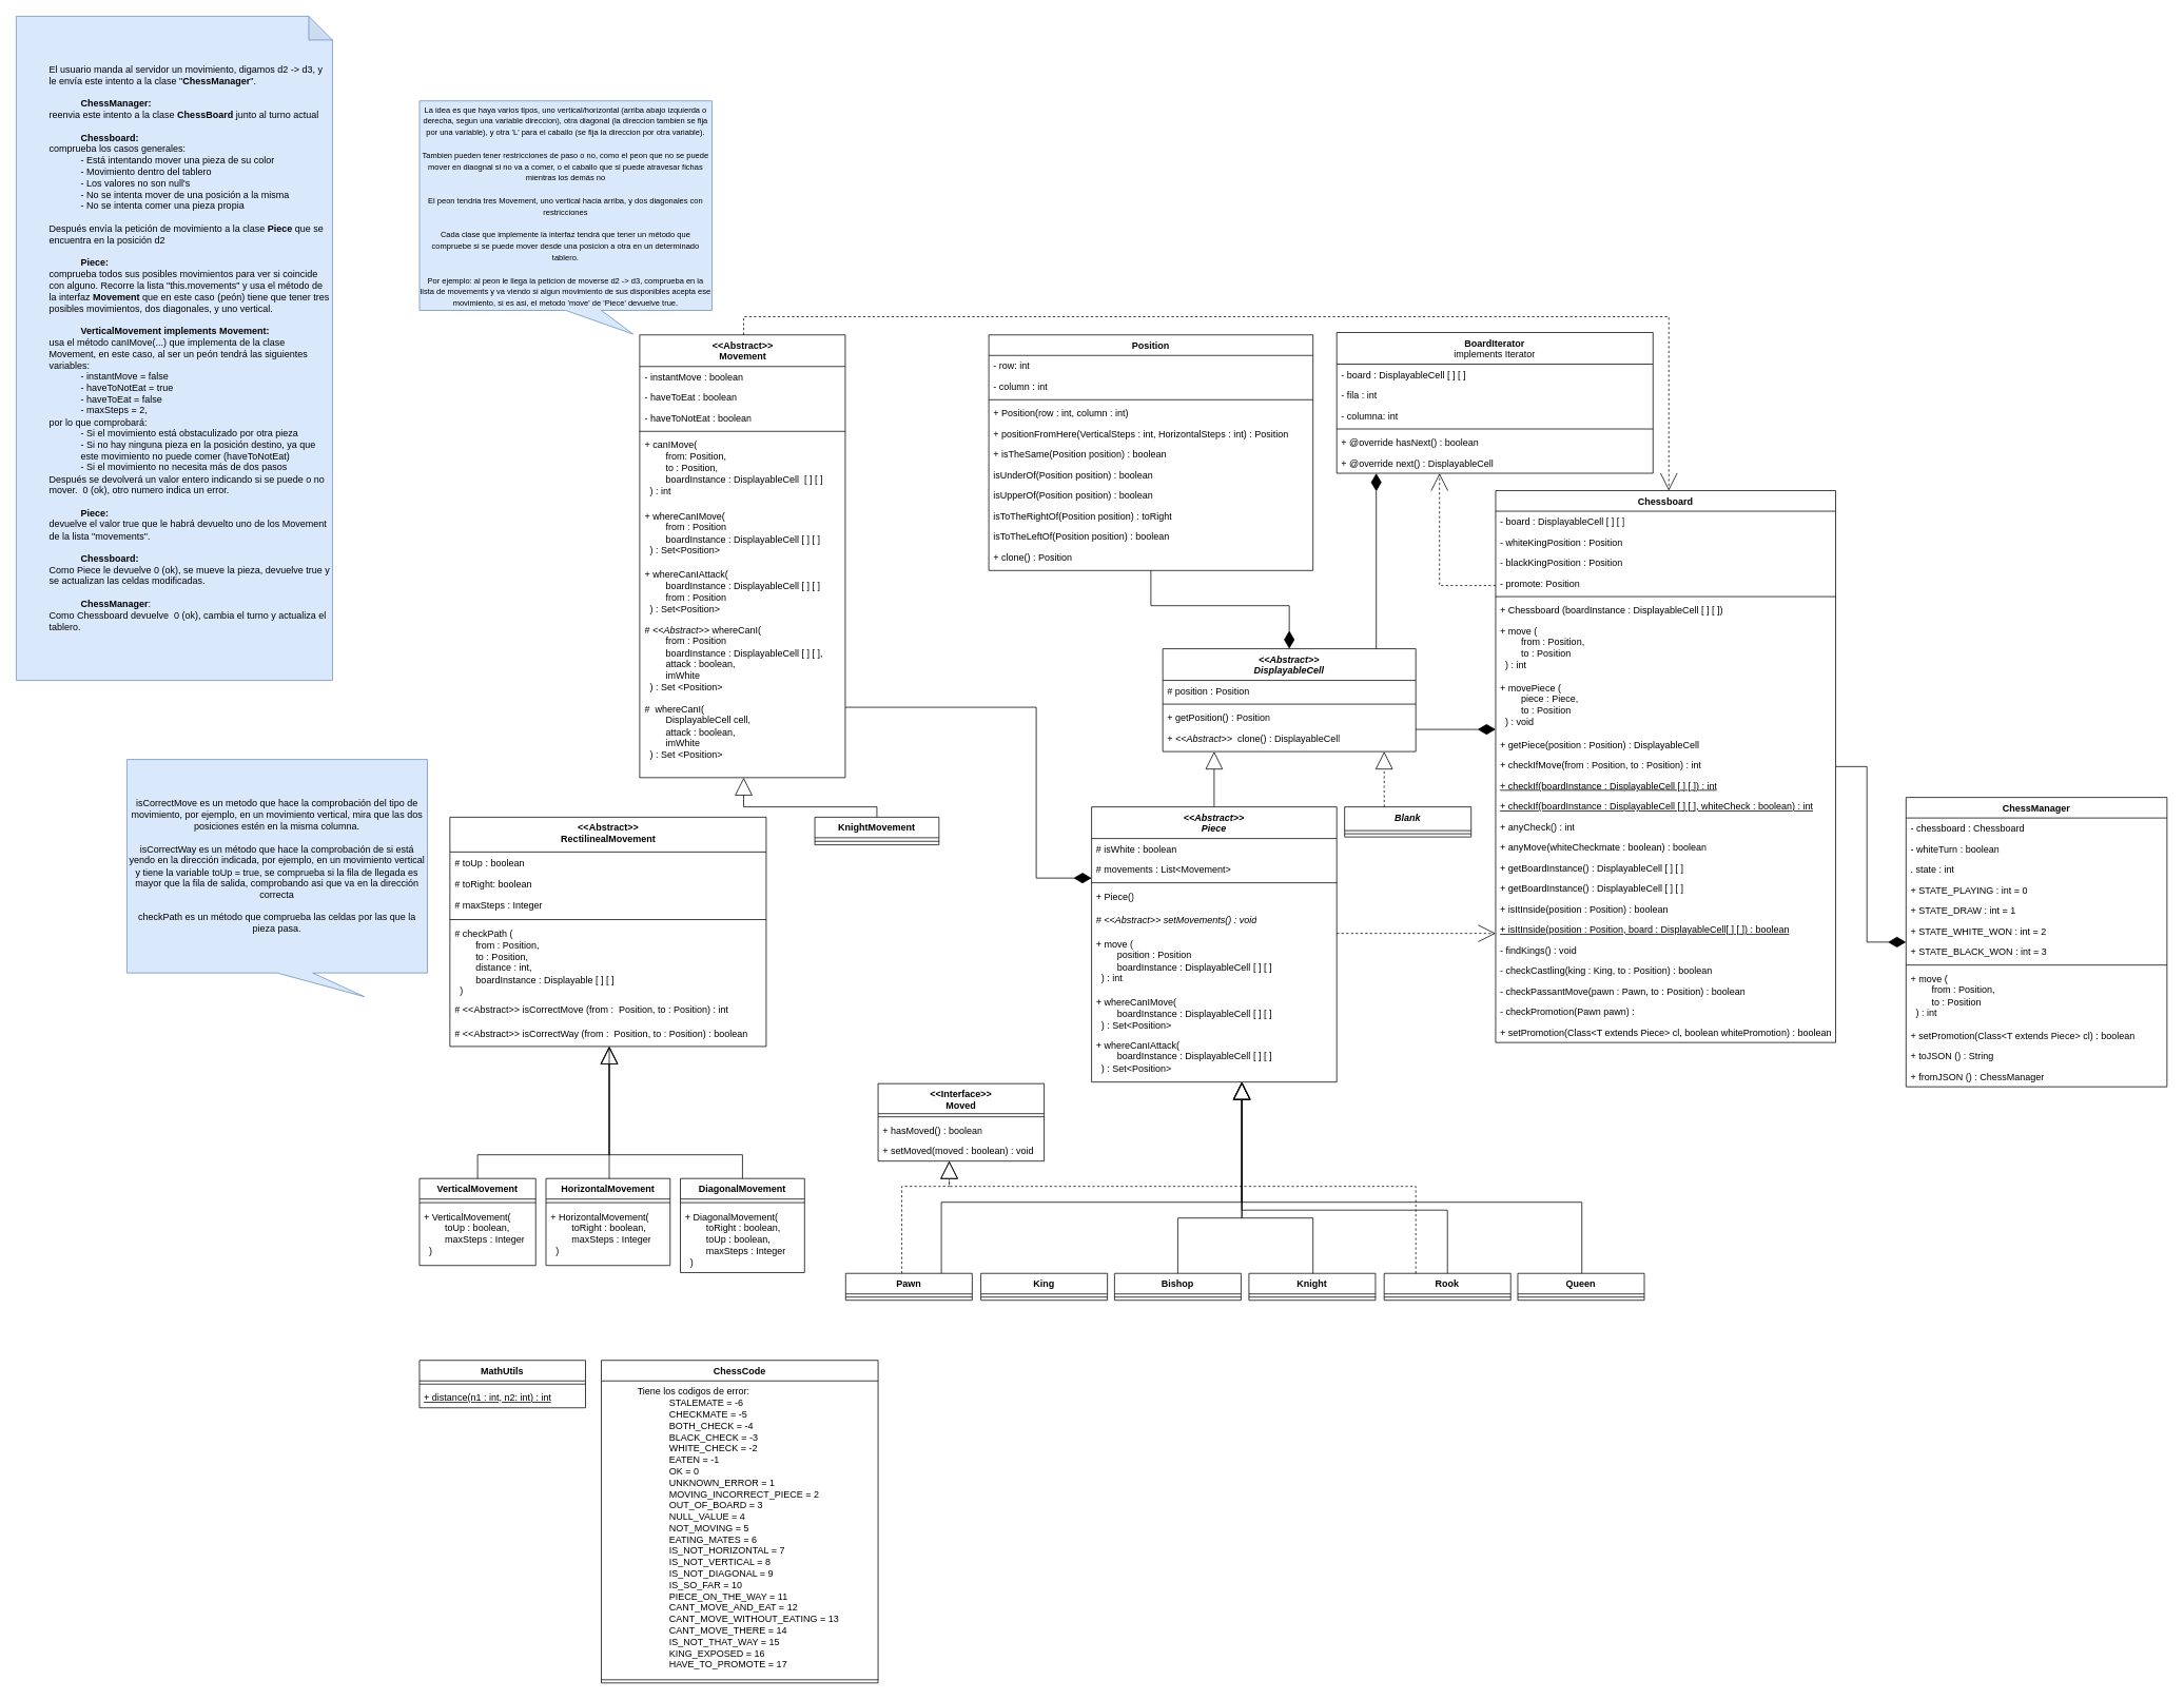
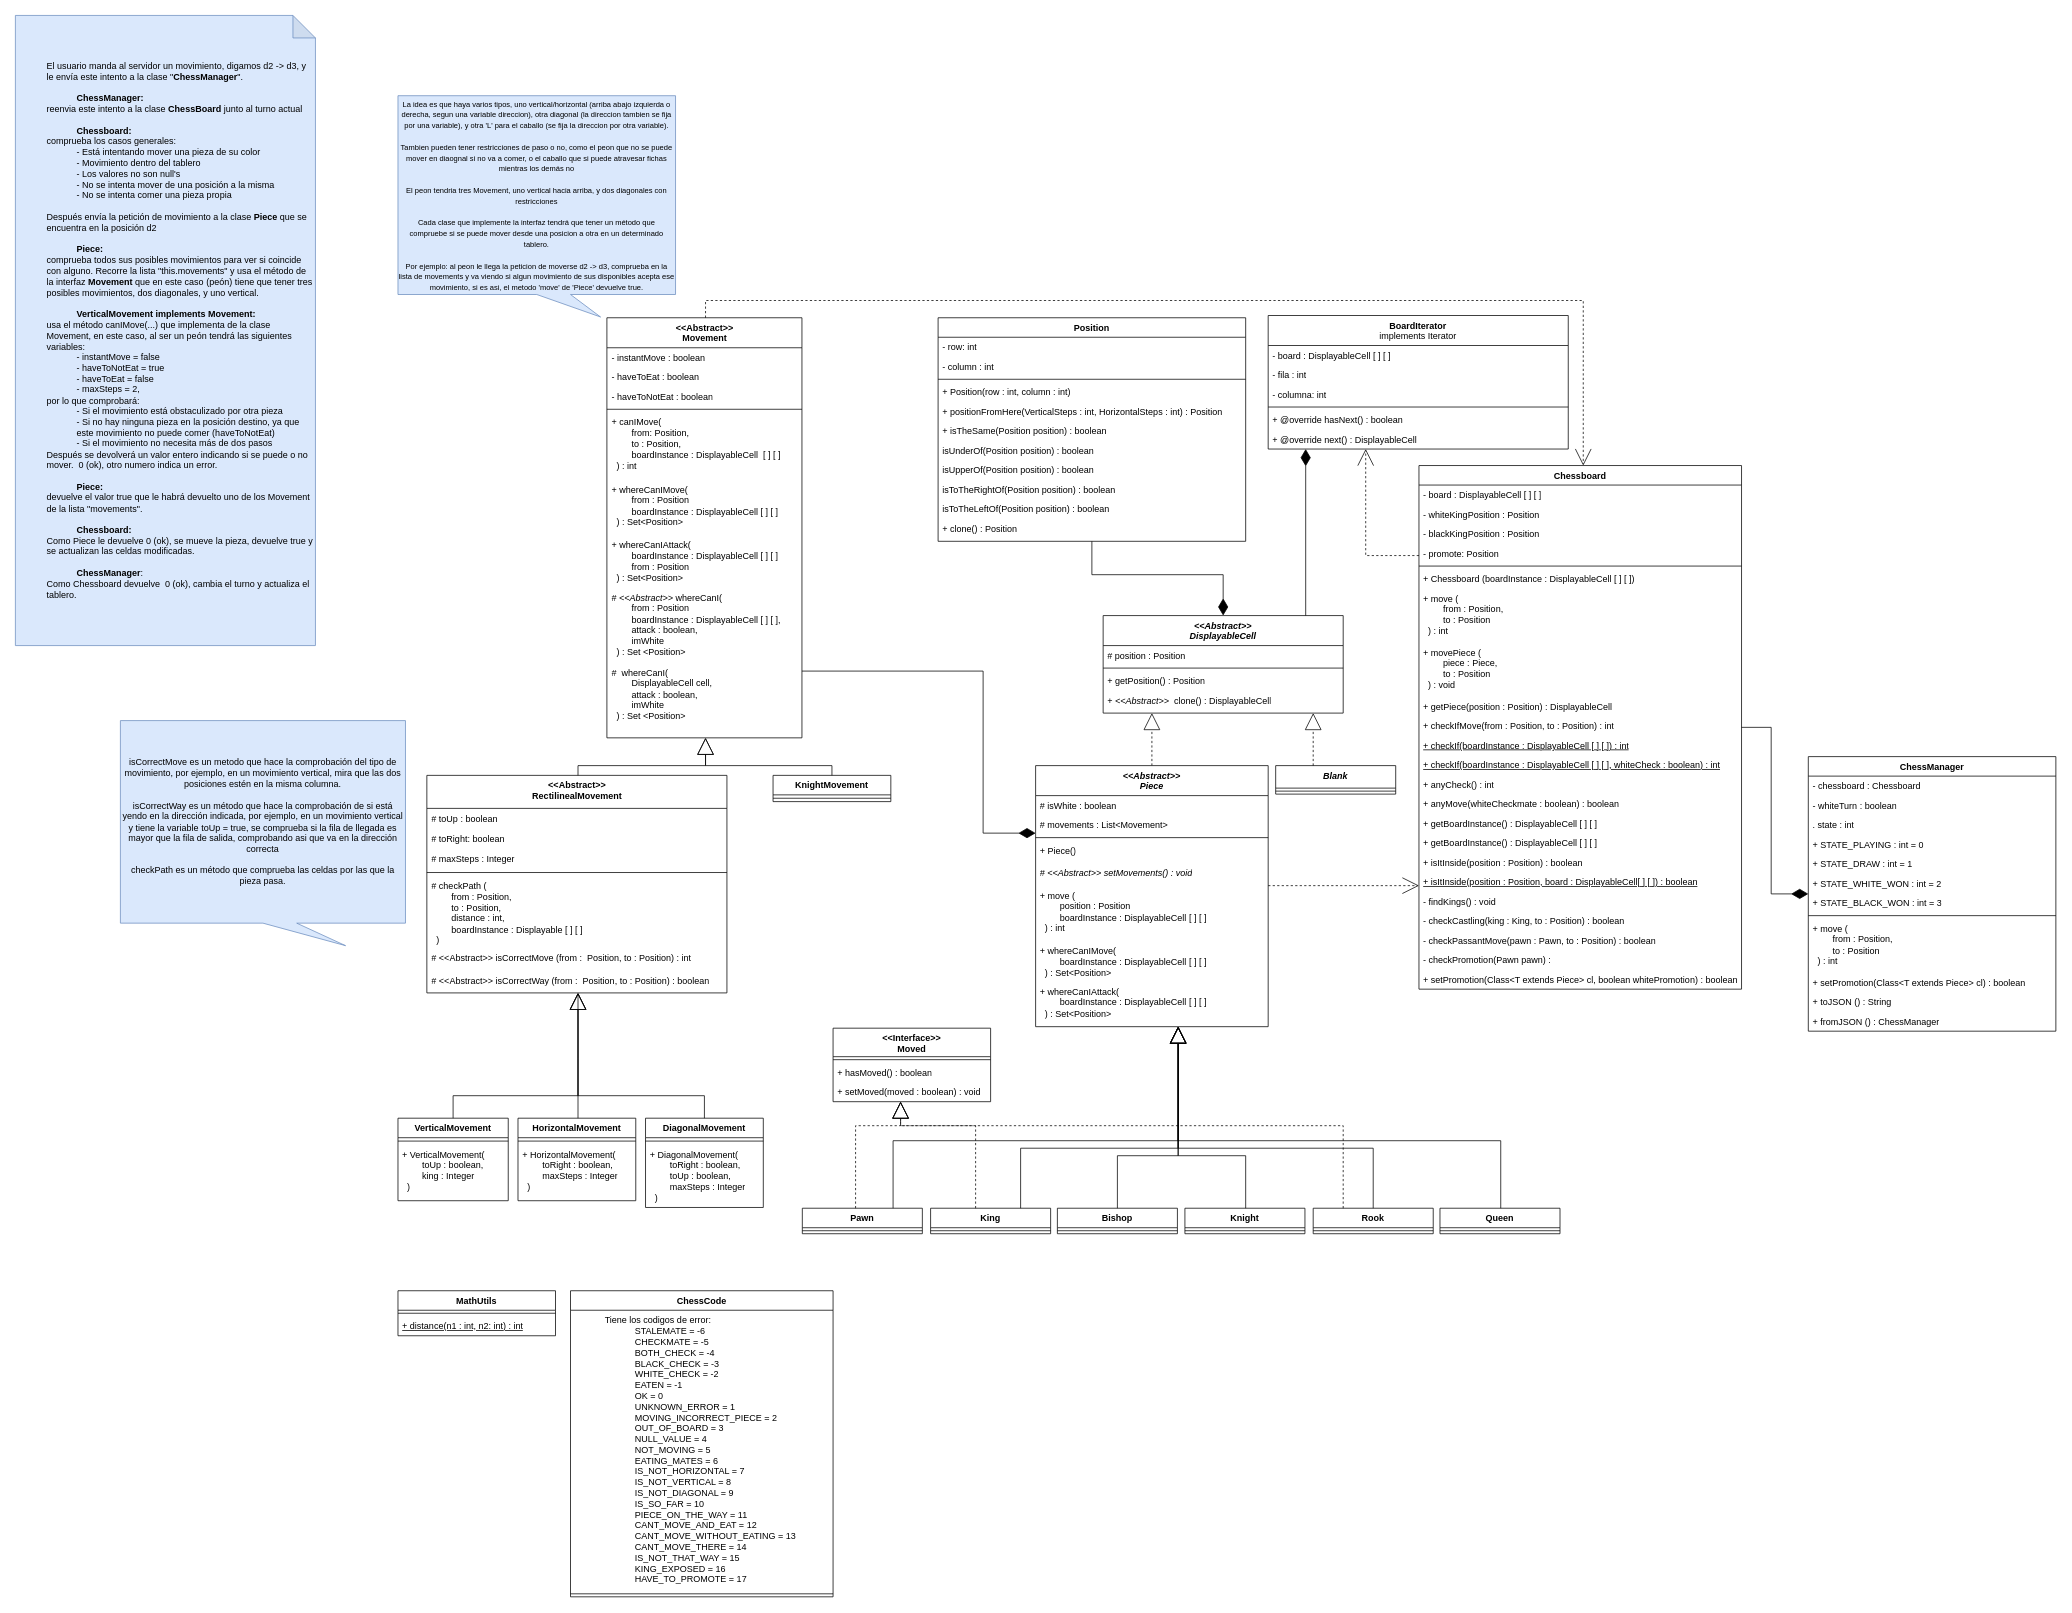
- <mxCell id="30" value="isToTheRightOf(Position position) : toRight" style="text;strokeColor=none;fillColor=none;align=left;verticalAlign=top;spacingLeft=4;spacingRight=4;overflow=hidden;rotatable=0;points=[[0,0.5],[1,0.5]];portConstraint=eastwest;whiteSpace=wrap;html=1;" parent="21" vertex="1"><mxGeometry y="216" width="410" height="26" as="geometry" /></mxCell>
+ <mxCell id="30" value="isToTheRightOf(Position position) : boolean" style="text;strokeColor=none;fillColor=none;align=left;verticalAlign=top;spacingLeft=4;spacingRight=4;overflow=hidden;rotatable=0;points=[[0,0.5],[1,0.5]];portConstraint=eastwest;whiteSpace=wrap;html=1;" parent="21" vertex="1"><mxGeometry y="216" width="410" height="26" as="geometry" /></mxCell>
- <mxCell id="98" style="edgeStyle=orthogonalEdgeStyle;rounded=0;orthogonalLoop=1;jettySize=auto;html=1;endArrow=diamondThin;endFill=1;endSize=20;" parent="1" source="12" target="59" edge="1"><mxGeometry relative="1" as="geometry"><mxPoint x="1680" as="sourcePoint" y="700" /><mxPoint x="1949" y="802" as="targetPoint" /><Array as="points"><mxPoint x="1860" y="922" /><mxPoint x="1860" y="922" /></Array></mxGeometry></mxCell>
- <mxCell id="2" style="edgeStyle=orthogonalEdgeStyle;rounded=0;orthogonalLoop=1;jettySize=auto;html=1;dashed=0;endArrow=block;endFill=0;endSize=20;" parent="1" source="3" target="12" edge="1"><mxGeometry relative="1" as="geometry"><Array as="points"><mxPoint x="1550" y="907" /></Array></mxGeometry></mxCell>
+ <mxCell id="2" style="edgeStyle=orthogonalEdgeStyle;rounded=0;orthogonalLoop=1;jettySize=auto;html=1;dashed=1;endArrow=block;endFill=0;endSize=20;" parent="1" source="3" target="12" edge="1"><mxGeometry relative="1" as="geometry"><Array as="points"><mxPoint x="1550" y="907" /></Array></mxGeometry></mxCell>
+ <mxCell id="138" style="edgeStyle=orthogonalEdgeStyle;rounded=0;orthogonalLoop=1;jettySize=auto;html=1;endArrow=block;endFill=0;endSize=20;" parent="1" source="130" target="33" edge="1"><mxGeometry relative="1" as="geometry"><Array as="points"><mxPoint x="770" y="1020" /><mxPoint x="940" y="1020" /></Array><mxPoint x="1119" y="1260" as="sourcePoint" /><mxPoint x="950" y="1172" as="targetPoint" /></mxGeometry></mxCell>
+ <mxCell id="114" style="edgeStyle=orthogonalEdgeStyle;rounded=0;orthogonalLoop=1;jettySize=auto;html=1;endArrow=block;endFill=0;endSize=20;" parent="1" source="107" target="3" edge="1"><mxGeometry relative="1" as="geometry"><Array as="points"><mxPoint x="1360" y="1530" /><mxPoint x="1570" y="1530" /></Array><mxPoint x="1180" y="1540" as="sourcePoint" /><mxPoint x="1570" y="1422" as="targetPoint" /></mxGeometry></mxCell>
+ <mxCell id="128" style="edgeStyle=orthogonalEdgeStyle;rounded=0;orthogonalLoop=1;jettySize=auto;html=1;dashed=1;endArrow=block;endFill=0;endSize=20;" parent="1" source="107" target="123" edge="1"><mxGeometry relative="1" as="geometry"><Array as="points"><mxPoint x="1300" y="1500" /><mxPoint x="1200" y="1500" /></Array><mxPoint x="1210" y="1592" as="sourcePoint" /><mxPoint x="1270" y="1395" as="targetPoint" /></mxGeometry></mxCell>
- <mxCell id="46" value="+ VerticalMovement(&lt;div&gt;&lt;span style=&quot;white-space: pre;&quot;&gt;&#09;&lt;/span&gt;toUp : boolean,&amp;nbsp;&lt;/div&gt;&lt;div&gt;&lt;span style=&quot;white-space: pre;&quot;&gt;&#09;&lt;/span&gt;maxSteps :&amp;nbsp;&lt;span style=&quot;background-color: transparent; color: light-dark(rgb(0, 0, 0), rgb(255, 255, 255));&quot;&gt;Integer&lt;/span&gt;&lt;/div&gt;&lt;div&gt;&amp;nbsp; )&lt;/div&gt;" style="text;strokeColor=none;fillColor=none;align=left;verticalAlign=top;spacingLeft=4;spacingRight=4;overflow=hidden;rotatable=0;points=[[0,0.5],[1,0.5]];portConstraint=eastwest;whiteSpace=wrap;html=1;" parent="44" vertex="1"><mxGeometry y="35" width="147" height="75" as="geometry" /></mxCell>
+ <mxCell id="46" value="+ VerticalMovement(&lt;div&gt;&lt;span style=&quot;white-space: pre;&quot;&gt;&#09;&lt;/span&gt;toUp : boolean,&amp;nbsp;&lt;/div&gt;&lt;div&gt;&lt;span style=&quot;white-space: pre;&quot;&gt;&#09;&lt;/span&gt;king :&amp;nbsp;&lt;span style=&quot;background-color: transparent; color: light-dark(rgb(0, 0, 0), rgb(255, 255, 255));&quot;&gt;Integer&lt;/span&gt;&lt;/div&gt;&lt;div&gt;&amp;nbsp; )&lt;/div&gt;" style="text;strokeColor=none;fillColor=none;align=left;verticalAlign=top;spacingLeft=4;spacingRight=4;overflow=hidden;rotatable=0;points=[[0,0.5],[1,0.5]];portConstraint=eastwest;whiteSpace=wrap;html=1;" parent="44" vertex="1"><mxGeometry y="35" width="147" height="75" as="geometry" /></mxCell>
